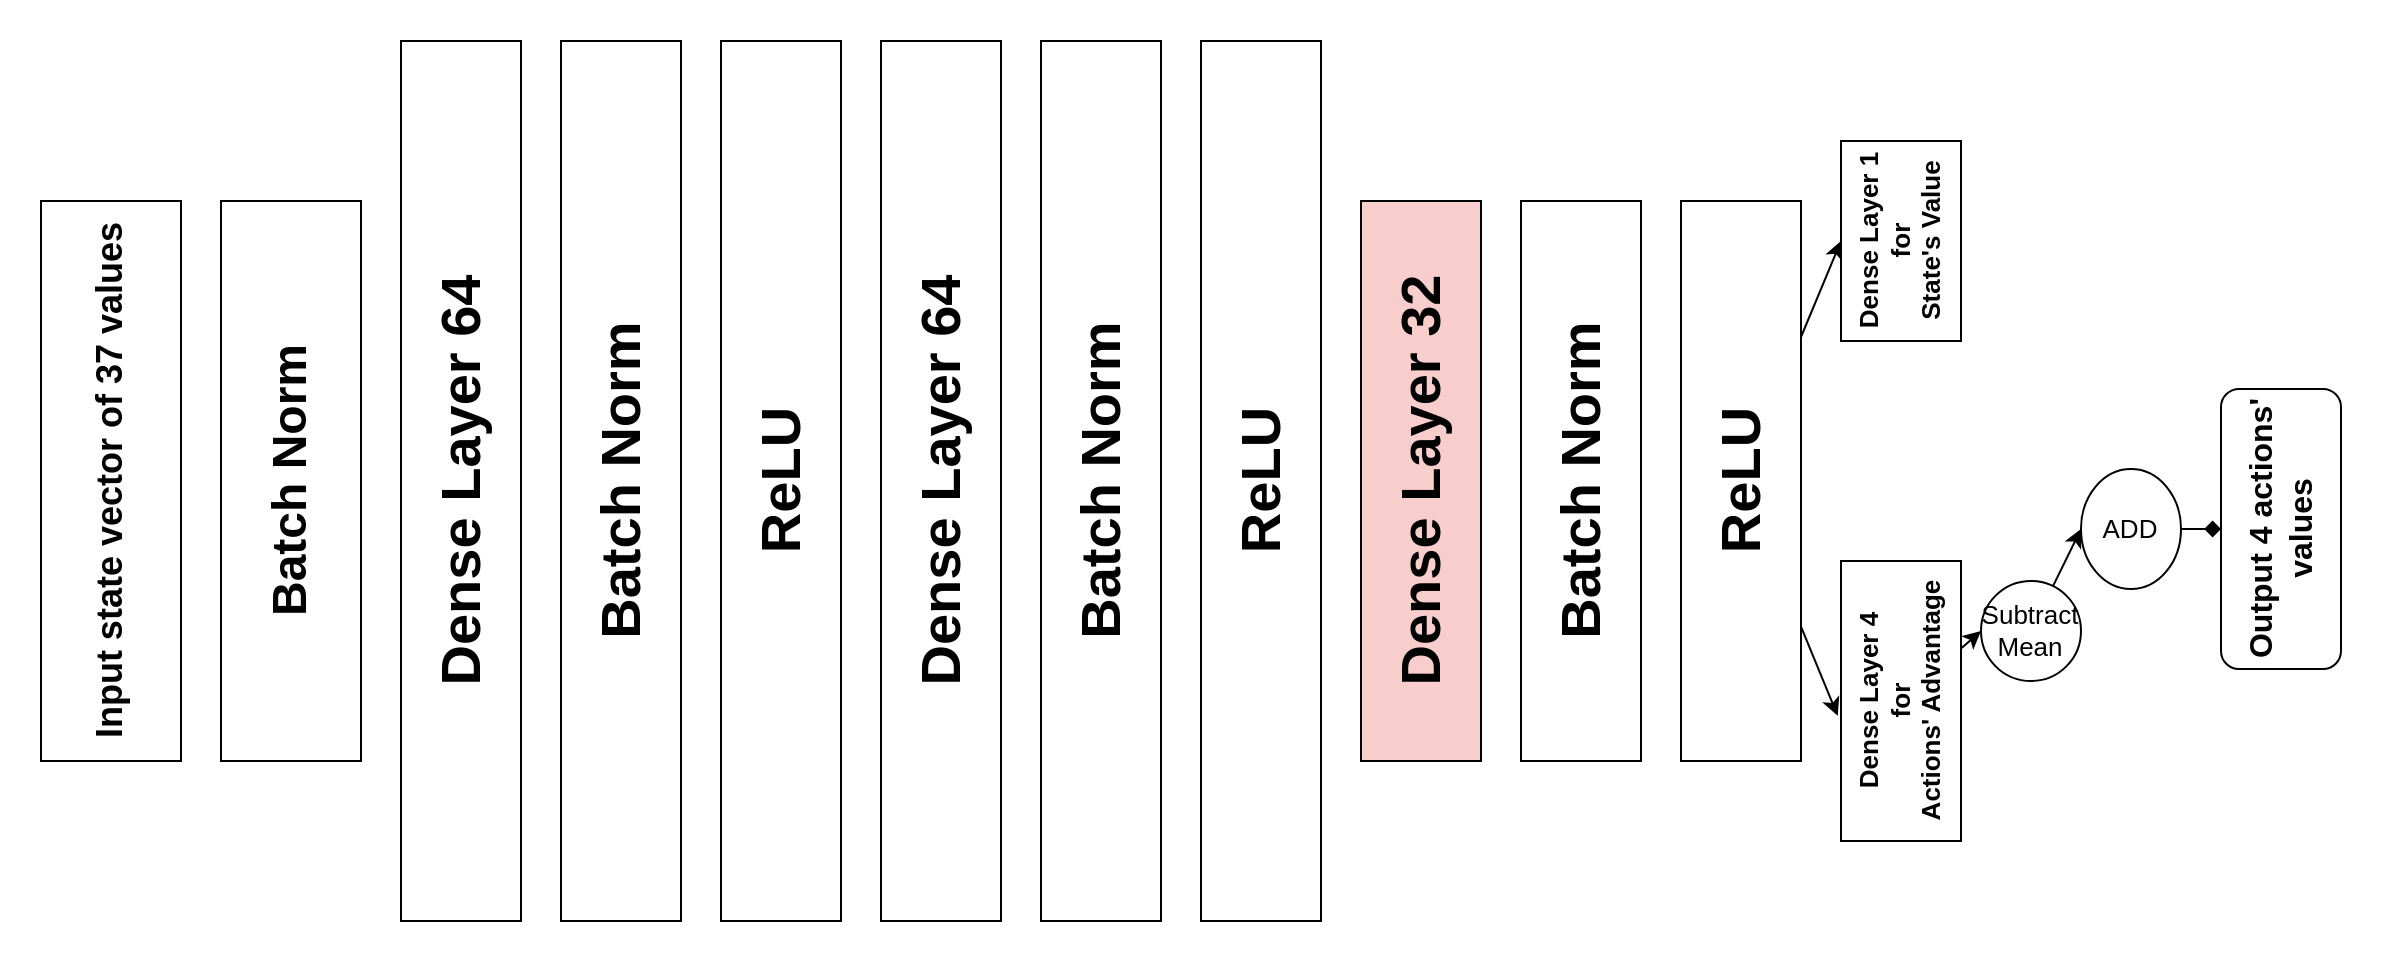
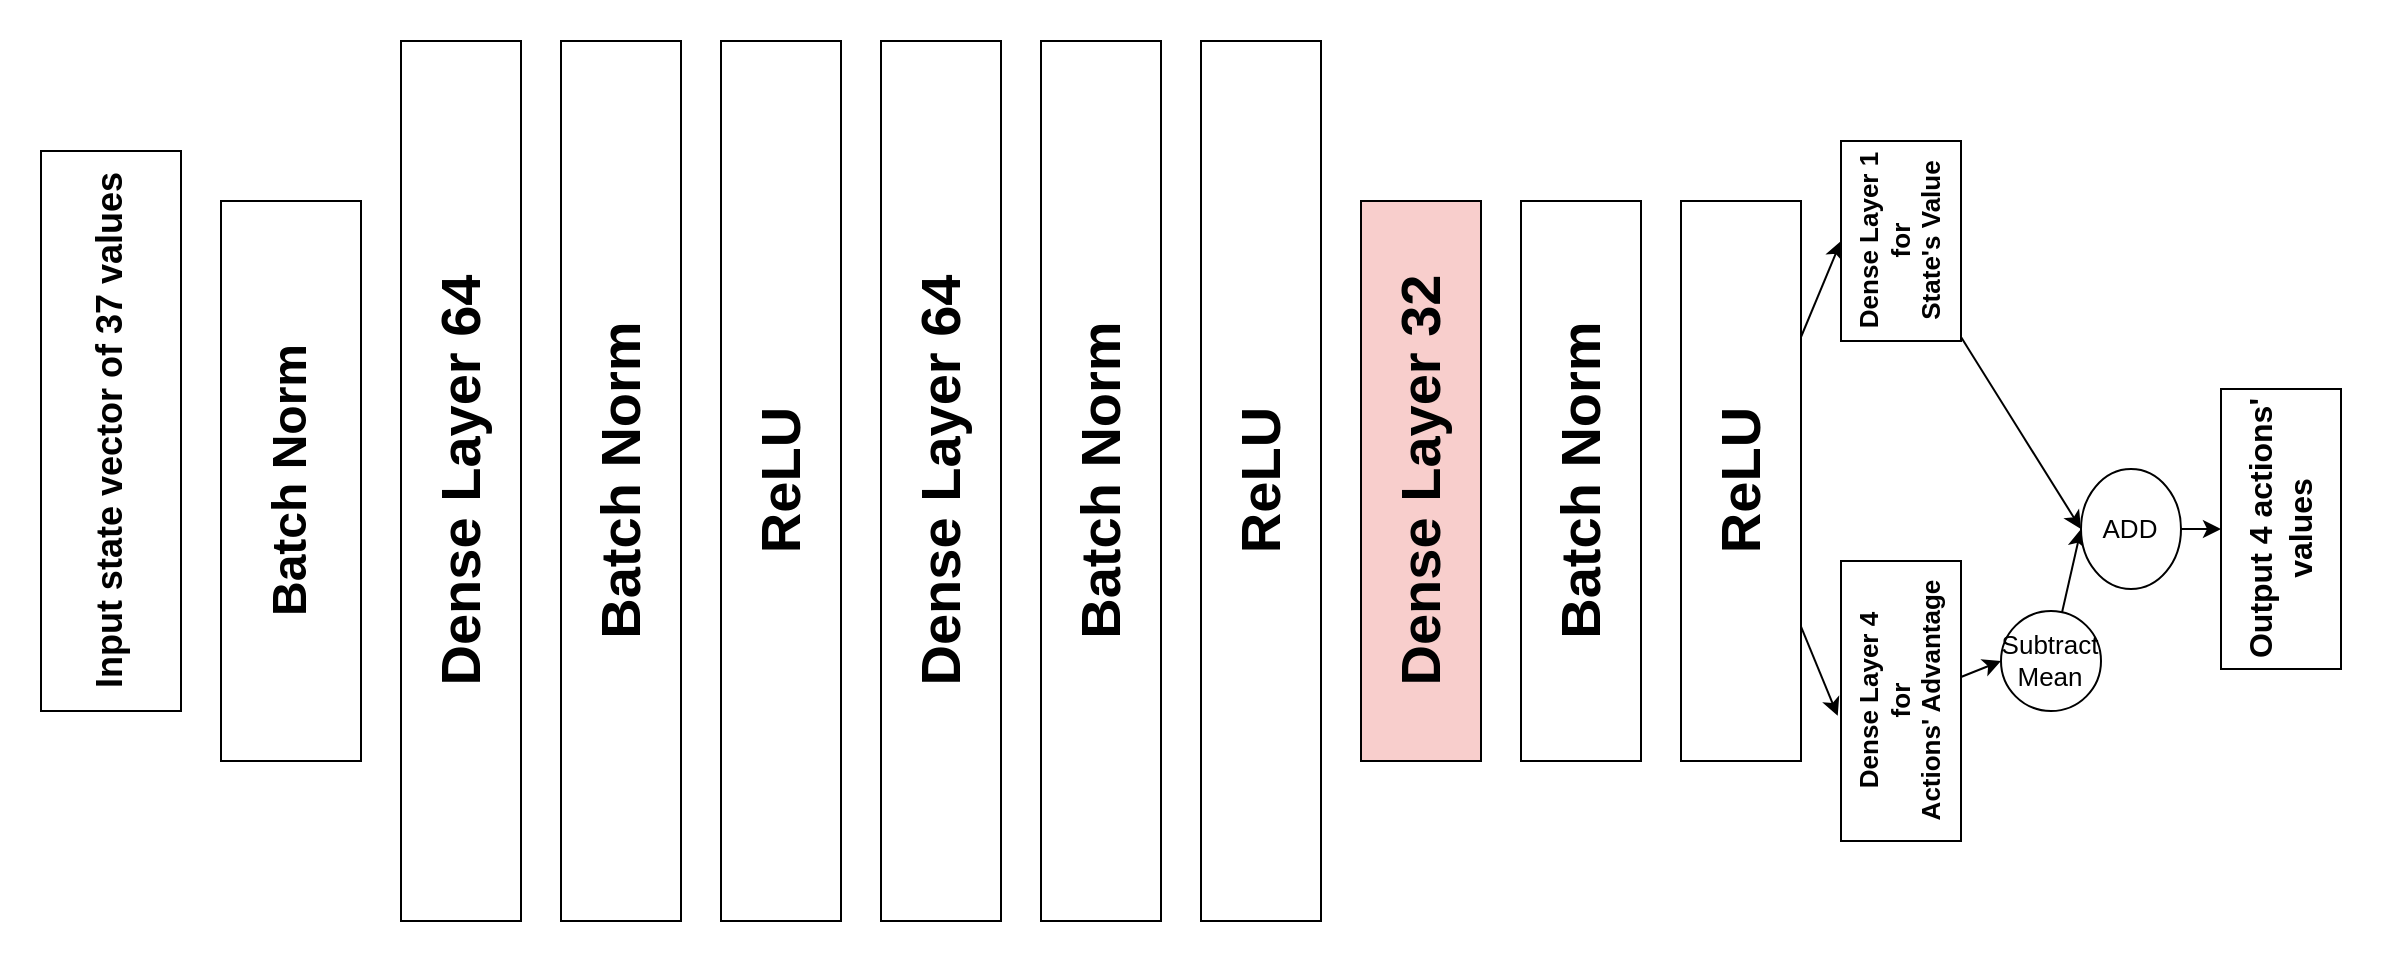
+ <mxCell id="15" style="edgeStyle=none;rounded=0;orthogonalLoop=1;jettySize=auto;html=1;entryX=0;entryY=0.5;entryDx=0;entryDy=0;fontSize=13;" edge="1" parent="1" source="16" target="23"><mxGeometry relative="1" as="geometry" /></mxCell>
- <mxCell id="2" value="Input state vector of 37 values" style="rounded=0;whiteSpace=wrap;html=1;horizontal=0;fontStyle=1;fontSize=18;" vertex="1" parent="1"><mxGeometry x="20" y="100" width="70" height="280" as="geometry" /></mxCell>
+ <mxCell id="2" value="Input state vector of 37 values" style="rounded=0;whiteSpace=wrap;html=1;horizontal=0;fontStyle=1;fontSize=18;" vertex="1" parent="1"><mxGeometry x="20" y="75" width="70" height="280" as="geometry" /></mxCell>
- <mxCell id="22" style="edgeStyle=none;rounded=0;orthogonalLoop=1;jettySize=auto;html=1;entryX=0;entryY=0.5;entryDx=0;entryDy=0;fontSize=13;endArrow=diamond;" edge="1" parent="1" source="23" target="19"><mxGeometry relative="1" as="geometry" /></mxCell>
+ <mxCell id="22" style="edgeStyle=none;rounded=0;orthogonalLoop=1;jettySize=auto;html=1;entryX=0;entryY=0.5;entryDx=0;entryDy=0;fontSize=13;" edge="1" parent="1" source="23" target="19"><mxGeometry relative="1" as="geometry" /></mxCell>
- <mxCell id="19" value="Output 4 actions' values" style="whiteSpace=wrap;html=1;fontSize=16;horizontal=0;fontStyle=1;rounded=1;" vertex="1" parent="1"><mxGeometry x="1110" y="194" width="60" height="140" as="geometry" /></mxCell>
+ <mxCell id="19" value="Output 4 actions' values" style="rounded=0;whiteSpace=wrap;html=1;fontSize=16;horizontal=0;fontStyle=1" vertex="1" parent="1"><mxGeometry x="1110" y="194" width="60" height="140" as="geometry" /></mxCell>
- <mxCell id="21" value="Subtract Mean" style="ellipse;whiteSpace=wrap;html=1;fontSize=13;" vertex="1" parent="1"><mxGeometry x="990" y="290" width="50" height="50" as="geometry" /></mxCell>
+ <mxCell id="21" value="Subtract Mean" style="ellipse;whiteSpace=wrap;html=1;fontSize=13;" vertex="1" parent="1"><mxGeometry x="1000" y="305" width="50" height="50" as="geometry" /></mxCell>
